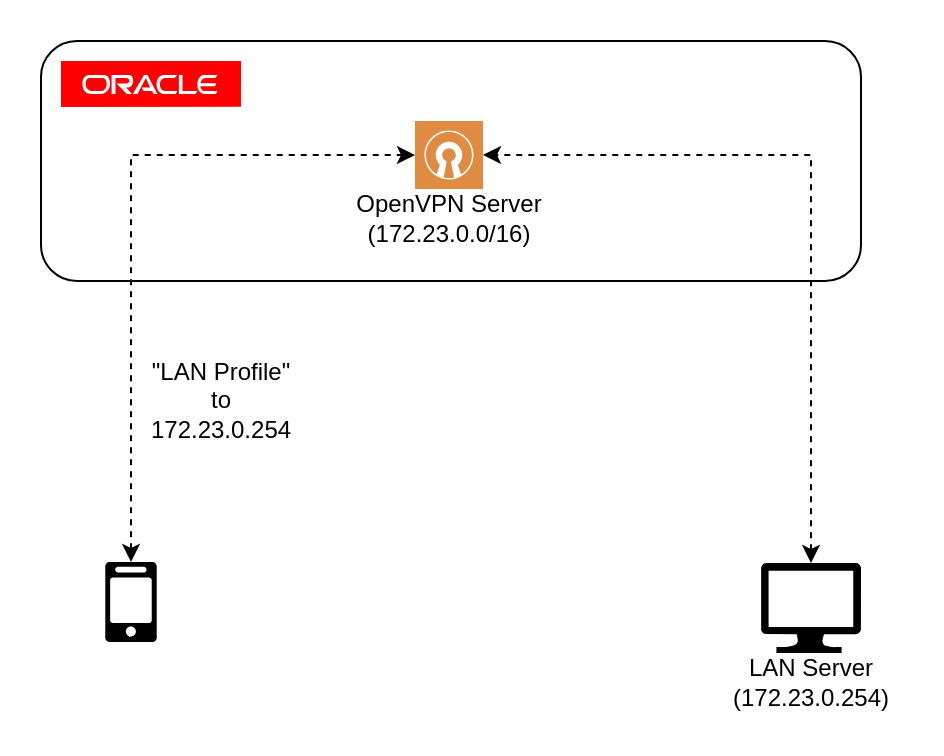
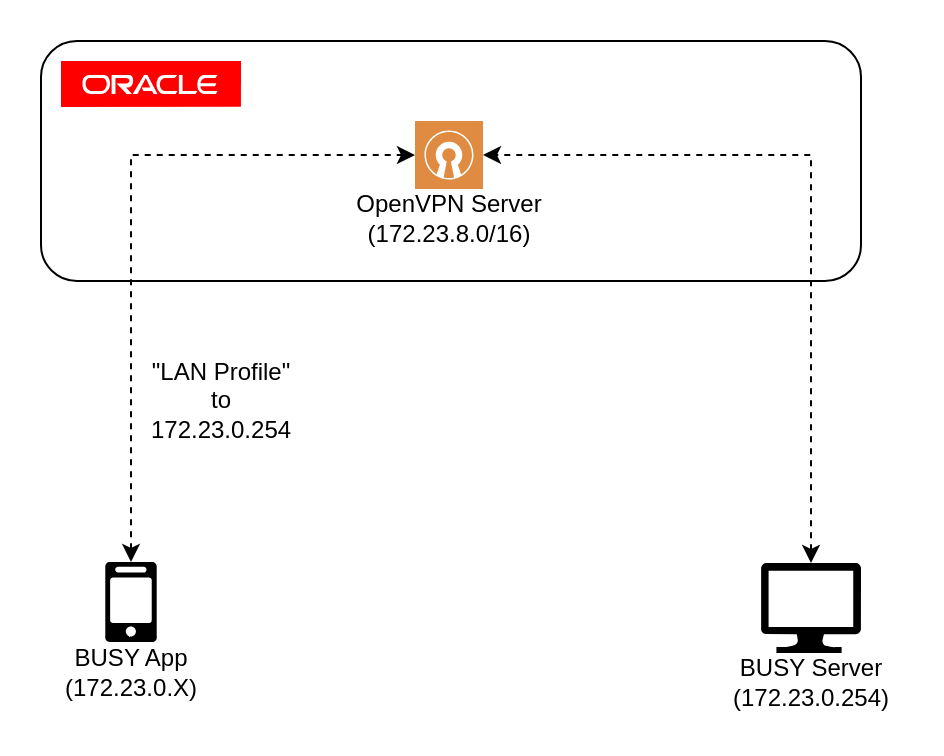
- <mxCell id="6" value="OpenVPN Server&lt;br&gt;(172.23.0.0/16)" style="text;html=1;align=center;verticalAlign=middle;resizable=0;points=[];autosize=1;strokeColor=none;" vertex="1" parent="4"><mxGeometry x="-20" y="34" width="110" height="30" as="geometry" /></mxCell>
+ <mxCell id="6" value="OpenVPN Server&lt;br&gt;(172.23.8.0/16)" style="text;html=1;align=center;verticalAlign=middle;resizable=0;points=[];autosize=1;strokeColor=none;" vertex="1" parent="4"><mxGeometry x="-20" y="34" width="110" height="30" as="geometry" /></mxCell>
+ <mxCell id="10" value="BUSY App&lt;br&gt;(172.23.0.X)" style="text;html=1;align=center;verticalAlign=middle;resizable=0;points=[];autosize=1;strokeColor=none;" vertex="1" parent="8"><mxGeometry x="5" y="40" width="80" height="30" as="geometry" /></mxCell>
- <mxCell id="13" value="LAN Server&lt;br&gt;(172.23.0.254)" style="text;html=1;align=center;verticalAlign=middle;resizable=0;points=[];autosize=1;strokeColor=none;" vertex="1" parent="11"><mxGeometry x="-20" y="45" width="90" height="30" as="geometry" /></mxCell>
+ <mxCell id="13" value="BUSY Server&lt;br&gt;(172.23.0.254)" style="text;html=1;align=center;verticalAlign=middle;resizable=0;points=[];autosize=1;strokeColor=none;" vertex="1" parent="11"><mxGeometry x="-20" y="45" width="90" height="30" as="geometry" /></mxCell>
